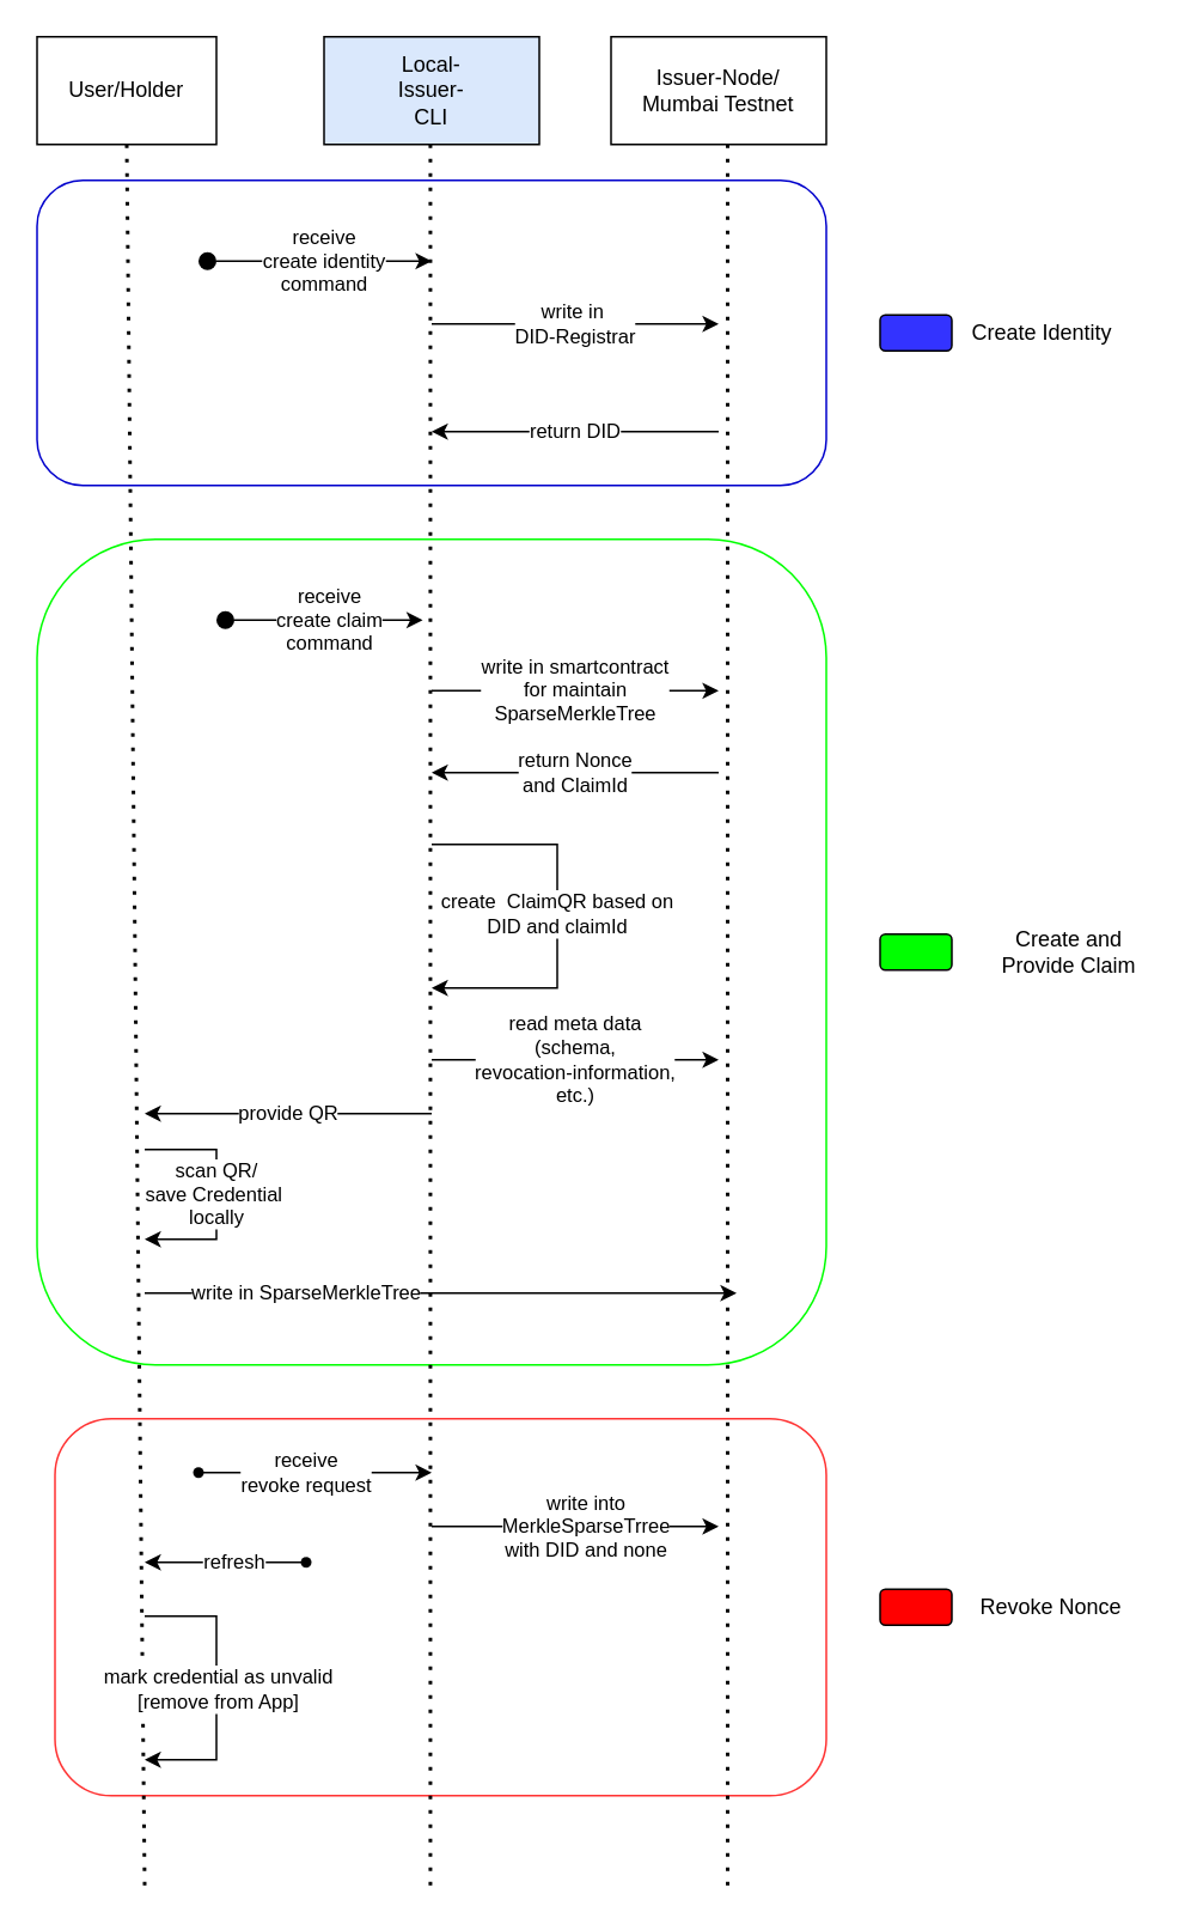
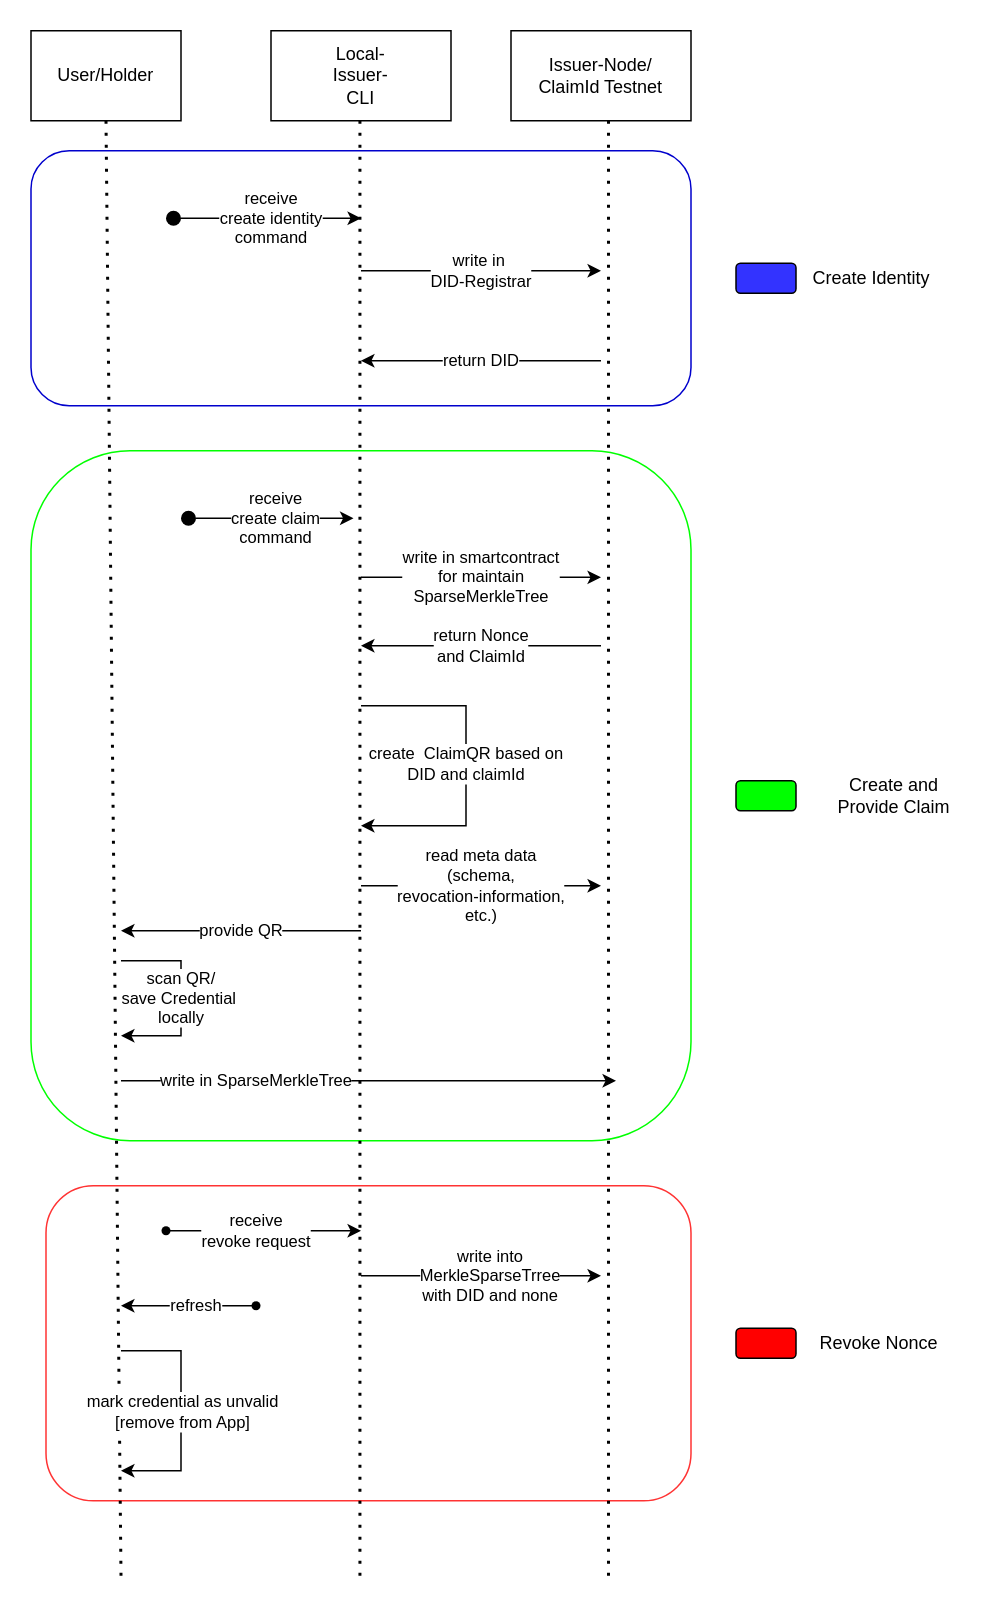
- <mxCell id="2" value="Local-&lt;br&gt;Issuer-&lt;br&gt;CLI" style="rounded=0;whiteSpace=wrap;html=1;fillColor=#dae8fc;" vertex="1" parent="1"><mxGeometry x="180" y="20" width="120" height="60" as="geometry" /></mxCell>
+ <mxCell id="2" value="Local-&lt;br&gt;Issuer-&lt;br&gt;CLI" style="rounded=0;whiteSpace=wrap;html=1;" vertex="1" parent="1"><mxGeometry x="180" y="20" width="120" height="60" as="geometry" /></mxCell>
- <mxCell id="3" value="Issuer-Node/&lt;br&gt;Mumbai Testnet" style="rounded=0;whiteSpace=wrap;html=1;" vertex="1" parent="1"><mxGeometry x="340" y="20" width="120" height="60" as="geometry" /></mxCell>
+ <mxCell id="3" value="Issuer-Node/&lt;br&gt;ClaimId Testnet" style="rounded=0;whiteSpace=wrap;html=1;" vertex="1" parent="1"><mxGeometry x="340" y="20" width="120" height="60" as="geometry" /></mxCell>
